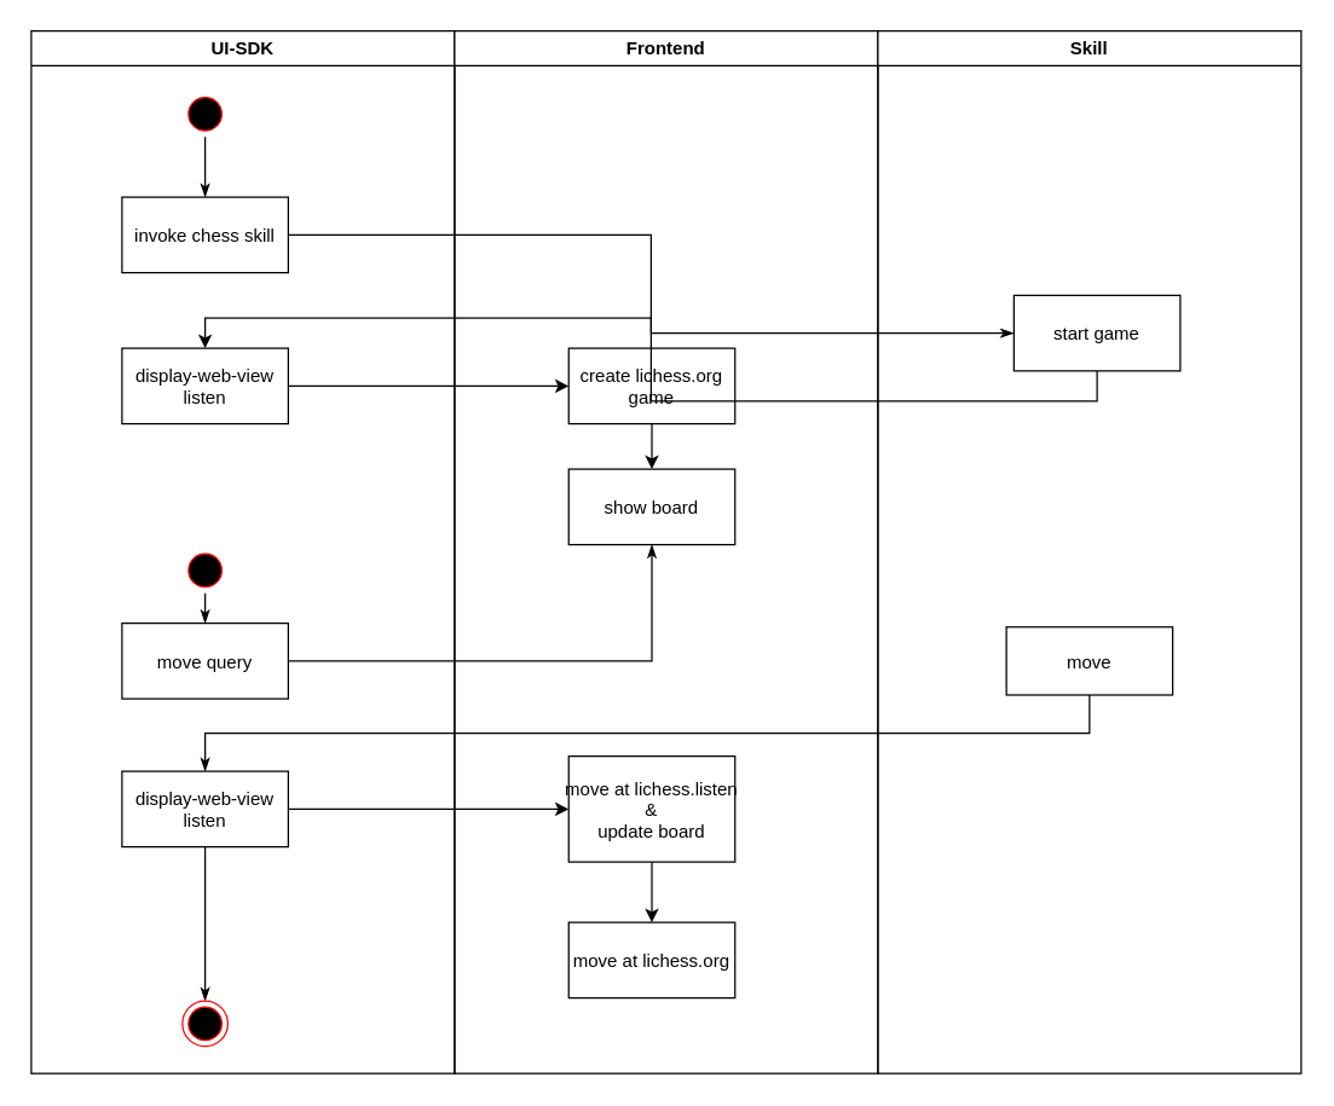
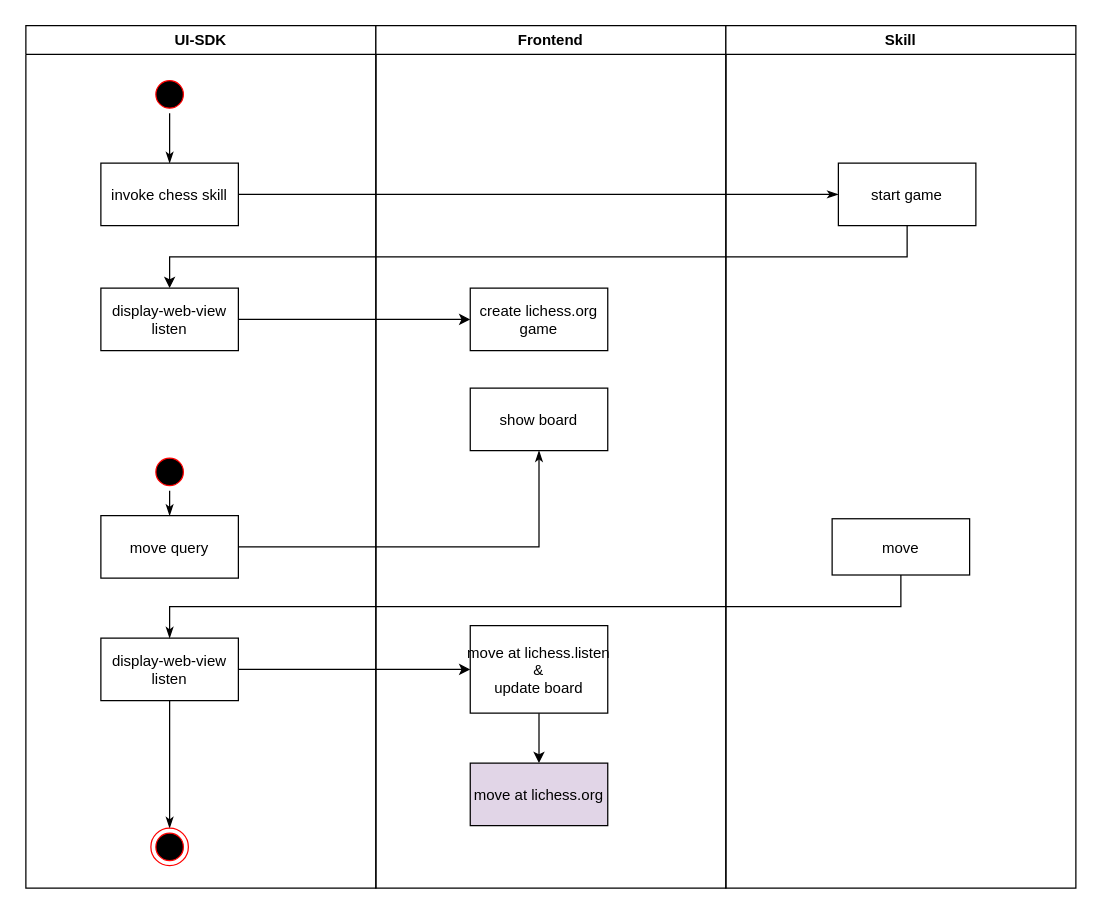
- <mxCell id="21" value="start game" style="" parent="20" vertex="1"><mxGeometry x="90" y="175" width="110" height="50" as="geometry" /></mxCell>
+ <mxCell id="21" value="start game" style="" parent="20" vertex="1"><mxGeometry x="90" y="110" width="110" height="50" as="geometry" /></mxCell>
- <mxCell id="17" style="edgeStyle=orthogonalEdgeStyle;rounded=0;orthogonalLoop=1;jettySize=auto;html=1;exitX=0.5;exitY=1;exitDx=0;exitDy=0;entryX=0.5;entryY=0;entryDx=0;entryDy=0;" edge="1" parent="13" source="18" target="14"><mxGeometry relative="1" as="geometry" /></mxCell>
- <mxCell id="19" value="move at lichess.org" style="" vertex="1" parent="13"><mxGeometry x="75.5" y="590" width="110" height="50" as="geometry" /></mxCell>
+ <mxCell id="19" value="move at lichess.org" style="fillColor=#e1d5e7;" vertex="1" parent="13"><mxGeometry x="75.5" y="590" width="110" height="50" as="geometry" /></mxCell>
